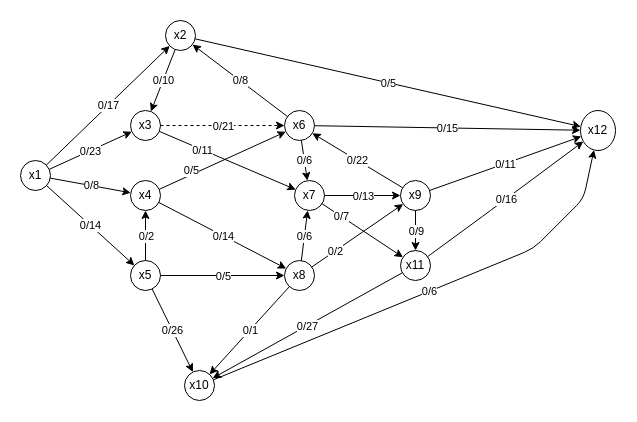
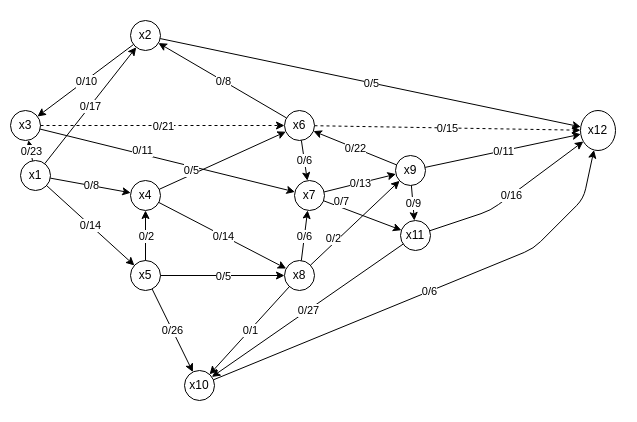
- <mxCell id="3" value="x2" style="ellipse;whiteSpace=wrap;html=1;aspect=fixed;" vertex="1" parent="1"><mxGeometry x="165" y="20" width="30" height="30" as="geometry" /></mxCell>
+ <mxCell id="3" value="x2" style="ellipse;whiteSpace=wrap;html=1;aspect=fixed;" vertex="1" parent="1"><mxGeometry x="130" y="20" width="30" height="30" as="geometry" /></mxCell>
- <mxCell id="4" value="x3" style="ellipse;whiteSpace=wrap;html=1;aspect=fixed;" vertex="1" parent="1"><mxGeometry x="130" y="110" width="30" height="30" as="geometry" /></mxCell>
+ <mxCell id="4" value="x3" style="ellipse;whiteSpace=wrap;html=1;aspect=fixed;" vertex="1" parent="1"><mxGeometry x="10" y="110" width="30" height="30" as="geometry" /></mxCell>
- <mxCell id="42" value="" style="endArrow=classic;html=1;strokeColor=#000000;" edge="1" parent="1" source="20" target="17"><mxGeometry relative="1" as="geometry"><mxPoint x="150" y="200" as="sourcePoint" /><mxPoint x="250" y="200" as="targetPoint" /></mxGeometry></mxCell>
+ <mxCell id="42" value="" style="endArrow=classic;html=1;strokeColor=#000000;dashed=1;" edge="1" parent="1" source="20" target="17"><mxGeometry relative="1" as="geometry"><mxPoint x="150" y="200" as="sourcePoint" /><mxPoint x="250" y="200" as="targetPoint" /></mxGeometry></mxCell>
- <mxCell id="44" value="x9" style="ellipse;whiteSpace=wrap;html=1;aspect=fixed;" vertex="1" parent="1"><mxGeometry x="400" y="180" width="30" height="30" as="geometry" /></mxCell>
+ <mxCell id="44" value="x9" style="ellipse;whiteSpace=wrap;html=1;aspect=fixed;" vertex="1" parent="1"><mxGeometry x="395" y="155" width="30" height="30" as="geometry" /></mxCell>
- <mxCell id="47" value="x11" style="ellipse;whiteSpace=wrap;html=1;aspect=fixed;" vertex="1" parent="1"><mxGeometry x="400" y="250" width="30" height="30" as="geometry" /></mxCell>
+ <mxCell id="47" value="x11" style="ellipse;whiteSpace=wrap;html=1;aspect=fixed;" vertex="1" parent="1"><mxGeometry x="400" y="220" width="30" height="30" as="geometry" /></mxCell>
